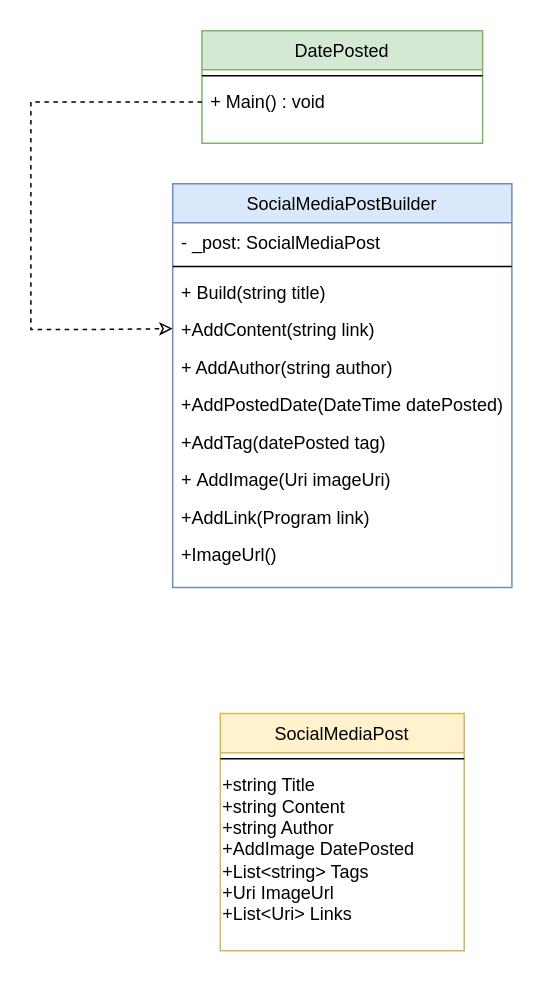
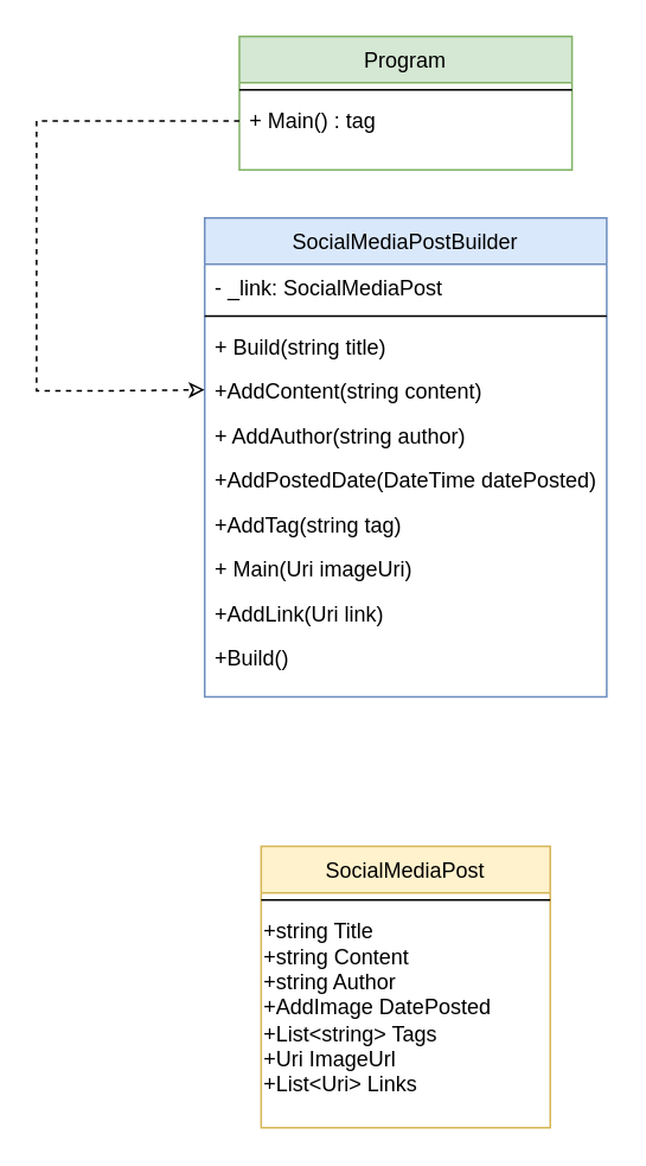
- <mxCell id="16" value="DatePosted" style="swimlane;fontStyle=0;align=center;verticalAlign=top;childLayout=stackLayout;horizontal=1;startSize=26;horizontalStack=0;resizeParent=1;resizeLast=0;collapsible=1;marginBottom=0;rounded=0;shadow=0;strokeWidth=1;fillColor=#d5e8d4;strokeColor=#82b366;" parent="1" vertex="1"><mxGeometry x="134" y="20" width="187" height="75" as="geometry"><mxRectangle x="340" y="380" width="170" height="26" as="alternateBounds" /></mxGeometry></mxCell>
+ <mxCell id="16" value="Program" style="swimlane;fontStyle=0;align=center;verticalAlign=top;childLayout=stackLayout;horizontal=1;startSize=26;horizontalStack=0;resizeParent=1;resizeLast=0;collapsible=1;marginBottom=0;rounded=0;shadow=0;strokeWidth=1;fillColor=#d5e8d4;strokeColor=#82b366;" parent="1" vertex="1"><mxGeometry x="134" y="20" width="187" height="75" as="geometry"><mxRectangle x="340" y="380" width="170" height="26" as="alternateBounds" /></mxGeometry></mxCell>
- <mxCell id="18" value="+ Main() : void" style="text;align=left;verticalAlign=top;spacingLeft=4;spacingRight=4;overflow=hidden;rotatable=0;points=[[0,0.5],[1,0.5]];portConstraint=eastwest;" parent="16" vertex="1"><mxGeometry y="34" width="187" height="27" as="geometry" /></mxCell>
+ <mxCell id="18" value="+ Main() : tag" style="text;align=left;verticalAlign=top;spacingLeft=4;spacingRight=4;overflow=hidden;rotatable=0;points=[[0,0.5],[1,0.5]];portConstraint=eastwest;" parent="16" vertex="1"><mxGeometry y="34" width="187" height="27" as="geometry" /></mxCell>
- <mxCell id="6" value="- _post: SocialMediaPost" style="text;align=left;verticalAlign=top;spacingLeft=4;spacingRight=4;overflow=hidden;rotatable=0;points=[[0,0.5],[1,0.5]];portConstraint=eastwest;" parent="5" vertex="1"><mxGeometry y="26" width="226" height="25" as="geometry" /></mxCell>
+ <mxCell id="6" value="- _link: SocialMediaPost" style="text;align=left;verticalAlign=top;spacingLeft=4;spacingRight=4;overflow=hidden;rotatable=0;points=[[0,0.5],[1,0.5]];portConstraint=eastwest;" parent="5" vertex="1"><mxGeometry y="26" width="226" height="25" as="geometry" /></mxCell>
- <mxCell id="9" value="+AddContent(string link)" style="text;align=left;verticalAlign=top;spacingLeft=4;spacingRight=4;overflow=hidden;rotatable=0;points=[[0,0.5],[1,0.5]];portConstraint=eastwest;" parent="5" vertex="1"><mxGeometry y="84" width="226" height="25" as="geometry" /></mxCell>
+ <mxCell id="9" value="+AddContent(string content)" style="text;align=left;verticalAlign=top;spacingLeft=4;spacingRight=4;overflow=hidden;rotatable=0;points=[[0,0.5],[1,0.5]];portConstraint=eastwest;" parent="5" vertex="1"><mxGeometry y="84" width="226" height="25" as="geometry" /></mxCell>
- <mxCell id="12" value="+AddTag(datePosted tag)&#10;" style="text;align=left;verticalAlign=top;spacingLeft=4;spacingRight=4;overflow=hidden;rotatable=0;points=[[0,0.5],[1,0.5]];portConstraint=eastwest;" vertex="1" parent="5"><mxGeometry y="159" width="226" height="25" as="geometry" /></mxCell>
+ <mxCell id="12" value="+AddTag(string tag)&#10;" style="text;align=left;verticalAlign=top;spacingLeft=4;spacingRight=4;overflow=hidden;rotatable=0;points=[[0,0.5],[1,0.5]];portConstraint=eastwest;" vertex="1" parent="5"><mxGeometry y="159" width="226" height="25" as="geometry" /></mxCell>
- <mxCell id="13" value="+ AddImage(Uri imageUri)" style="text;align=left;verticalAlign=top;spacingLeft=4;spacingRight=4;overflow=hidden;rotatable=0;points=[[0,0.5],[1,0.5]];portConstraint=eastwest;" vertex="1" parent="5"><mxGeometry y="184" width="226" height="25" as="geometry" /></mxCell>
+ <mxCell id="13" value="+ Main(Uri imageUri)" style="text;align=left;verticalAlign=top;spacingLeft=4;spacingRight=4;overflow=hidden;rotatable=0;points=[[0,0.5],[1,0.5]];portConstraint=eastwest;" vertex="1" parent="5"><mxGeometry y="184" width="226" height="25" as="geometry" /></mxCell>
- <mxCell id="14" value="+AddLink(Program link)" style="text;align=left;verticalAlign=top;spacingLeft=4;spacingRight=4;overflow=hidden;rotatable=0;points=[[0,0.5],[1,0.5]];portConstraint=eastwest;" vertex="1" parent="5"><mxGeometry y="209" width="226" height="25" as="geometry" /></mxCell>
+ <mxCell id="14" value="+AddLink(Uri link)" style="text;align=left;verticalAlign=top;spacingLeft=4;spacingRight=4;overflow=hidden;rotatable=0;points=[[0,0.5],[1,0.5]];portConstraint=eastwest;" vertex="1" parent="5"><mxGeometry y="209" width="226" height="25" as="geometry" /></mxCell>
- <mxCell id="15" value="+ImageUrl()" style="text;align=left;verticalAlign=top;spacingLeft=4;spacingRight=4;overflow=hidden;rotatable=0;points=[[0,0.5],[1,0.5]];portConstraint=eastwest;" vertex="1" parent="5"><mxGeometry y="234" width="226" height="25" as="geometry" /></mxCell>
+ <mxCell id="15" value="+Build()" style="text;align=left;verticalAlign=top;spacingLeft=4;spacingRight=4;overflow=hidden;rotatable=0;points=[[0,0.5],[1,0.5]];portConstraint=eastwest;" vertex="1" parent="5"><mxGeometry y="234" width="226" height="25" as="geometry" /></mxCell>
